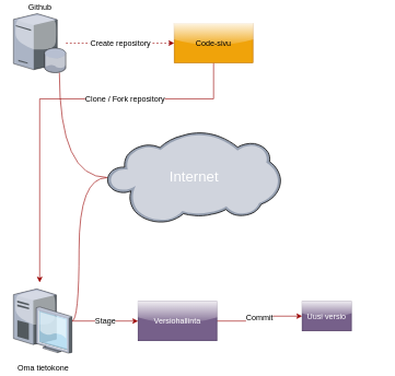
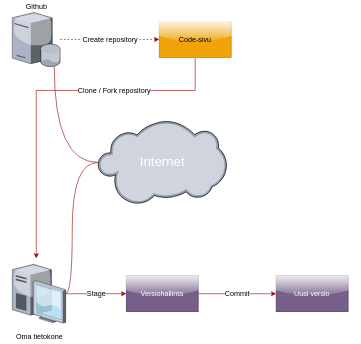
- <mxCell id="3" value="&lt;font style=&quot;font-size: 22px;&quot;&gt;Internet&lt;/font&gt;" style="verticalLabelPosition=middle;sketch=0;aspect=fixed;html=1;verticalAlign=middle;strokeColor=#314354;align=center;outlineConnect=0;shape=mxgraph.citrix.cloud;labelPosition=center;fillColor=#76608A;fontColor=#ffffff;gradientColor=#76608A;" vertex="1" parent="1"><mxGeometry x="162.5" y="200" width="265" height="140.32" as="geometry" /></mxCell>
+ <mxCell id="3" value="&lt;font style=&quot;font-size: 22px;&quot;&gt;Internet&lt;/font&gt;" style="verticalLabelPosition=middle;sketch=0;aspect=fixed;html=1;verticalAlign=middle;strokeColor=#314354;align=center;outlineConnect=0;shape=mxgraph.citrix.cloud;labelPosition=center;fillColor=#76608A;fontColor=#ffffff;gradientColor=#76608A;" vertex="1" parent="1"><mxGeometry x="162.5" y="200" width="215" height="140.32" as="geometry" /></mxCell>
- <mxCell id="11" value="Uusi versio" style="rounded=0;whiteSpace=wrap;html=1;fontSize=12;fillColor=#76608a;fontColor=#ffffff;strokeColor=#432D57;glass=1;" vertex="1" parent="1"><mxGeometry x="460" y="459" width="75" height="45" as="geometry" /></mxCell>
+ <mxCell id="11" value="Uusi versio" style="rounded=0;whiteSpace=wrap;html=1;fontSize=12;fillColor=#76608a;fontColor=#ffffff;strokeColor=#432D57;glass=1;" vertex="1" parent="1"><mxGeometry x="460" y="459" width="120" height="60" as="geometry" /></mxCell>
